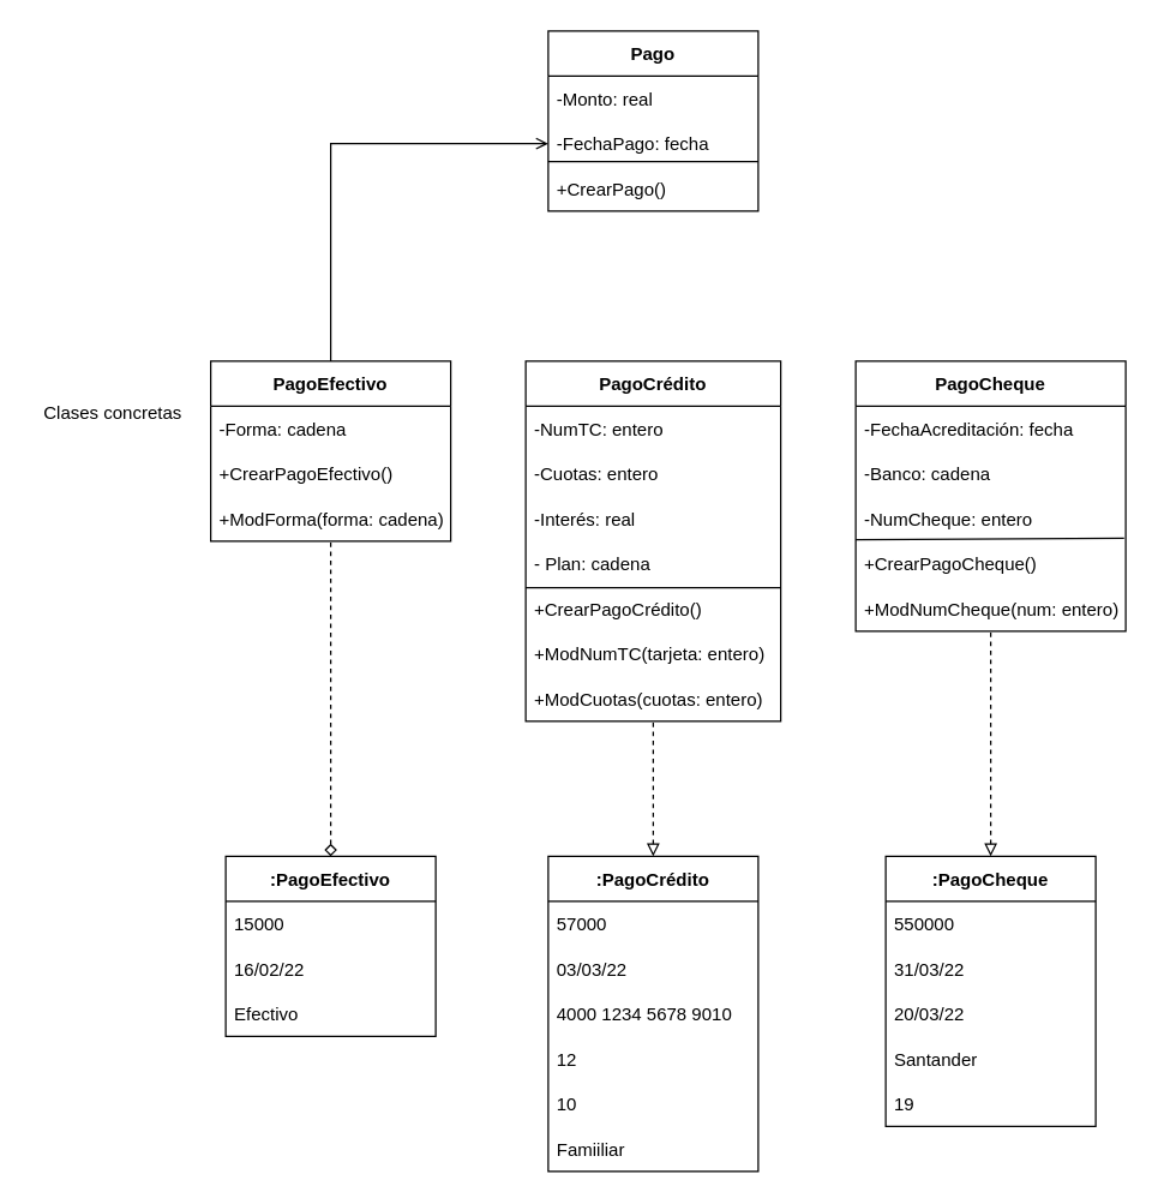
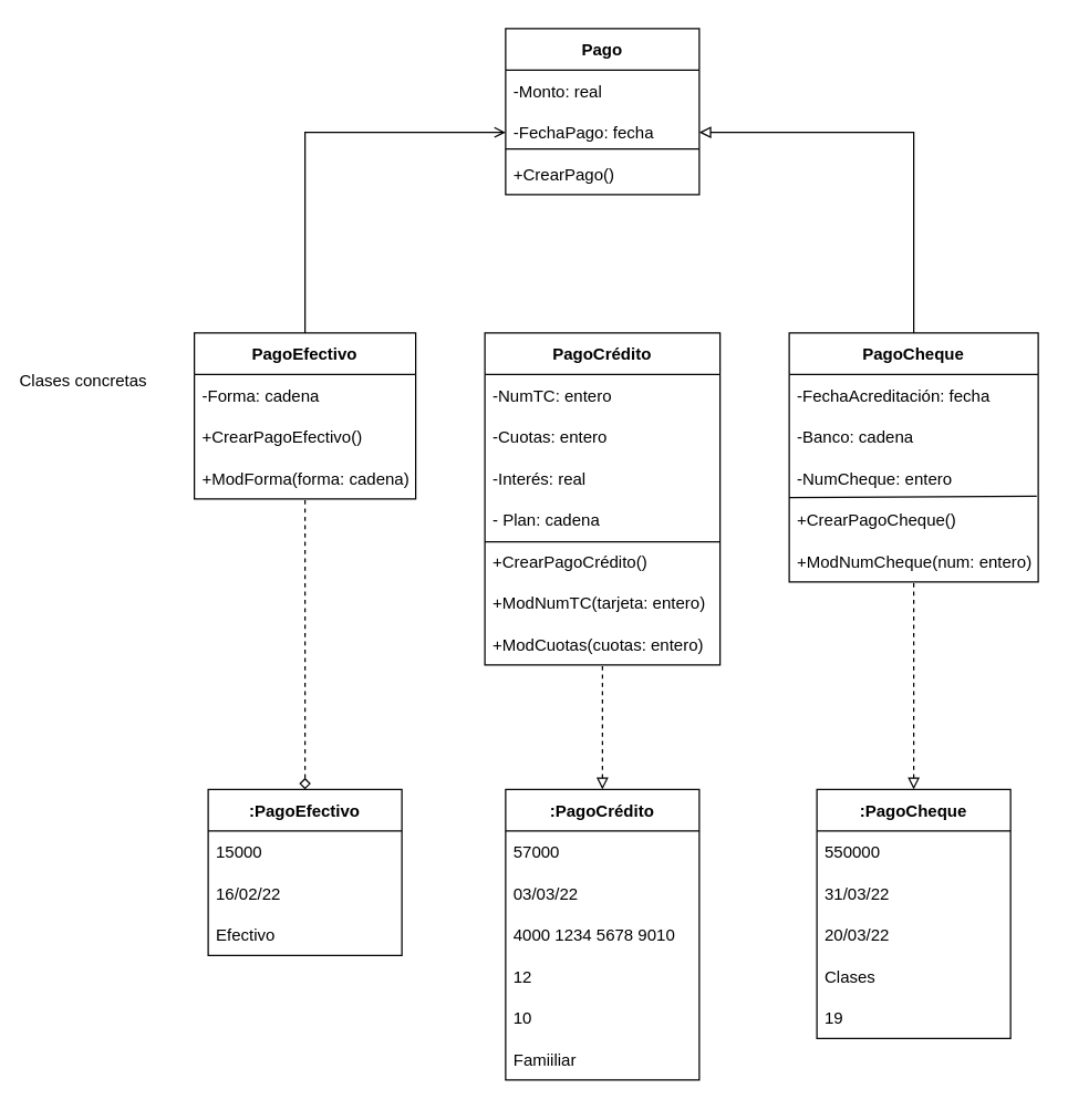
+ <mxCell id="28" value="" style="endArrow=block;html=1;rounded=0;exitX=0.5;exitY=0;exitDx=0;exitDy=0;entryX=1;entryY=0.5;entryDx=0;entryDy=0;endFill=0;" parent="1" source="15" target="24" edge="1"><mxGeometry width="50" height="50" relative="1" as="geometry"><mxPoint x="450" y="250" as="sourcePoint" /><mxPoint x="500" y="200" as="targetPoint" /><Array as="points"><mxPoint x="660" y="95" /></Array></mxGeometry></mxCell>
- <mxCell id="29" value="Clases concretas" style="text;html=1;strokeColor=none;fillColor=none;align=center;verticalAlign=middle;whiteSpace=wrap;rounded=0;" parent="1" vertex="1"><mxGeometry x="20" y="260" width="110" height="30" as="geometry" /></mxCell>
+ <mxCell id="29" value="Clases concretas" style="text;html=1;strokeColor=none;fillColor=none;align=center;verticalAlign=middle;whiteSpace=wrap;rounded=0;" parent="1" vertex="1"><mxGeometry x="5" y="260" width="110" height="30" as="geometry" /></mxCell>
- <mxCell id="45" value="Santander" style="text;strokeColor=none;fillColor=none;align=left;verticalAlign=middle;spacingLeft=4;spacingRight=4;overflow=hidden;points=[[0,0.5],[1,0.5]];portConstraint=eastwest;rotatable=0;" parent="41" vertex="1"><mxGeometry y="120" width="140" height="30" as="geometry" /></mxCell>
+ <mxCell id="45" value="Clases" style="text;strokeColor=none;fillColor=none;align=left;verticalAlign=middle;spacingLeft=4;spacingRight=4;overflow=hidden;points=[[0,0.5],[1,0.5]];portConstraint=eastwest;rotatable=0;" parent="41" vertex="1"><mxGeometry y="120" width="140" height="30" as="geometry" /></mxCell>
